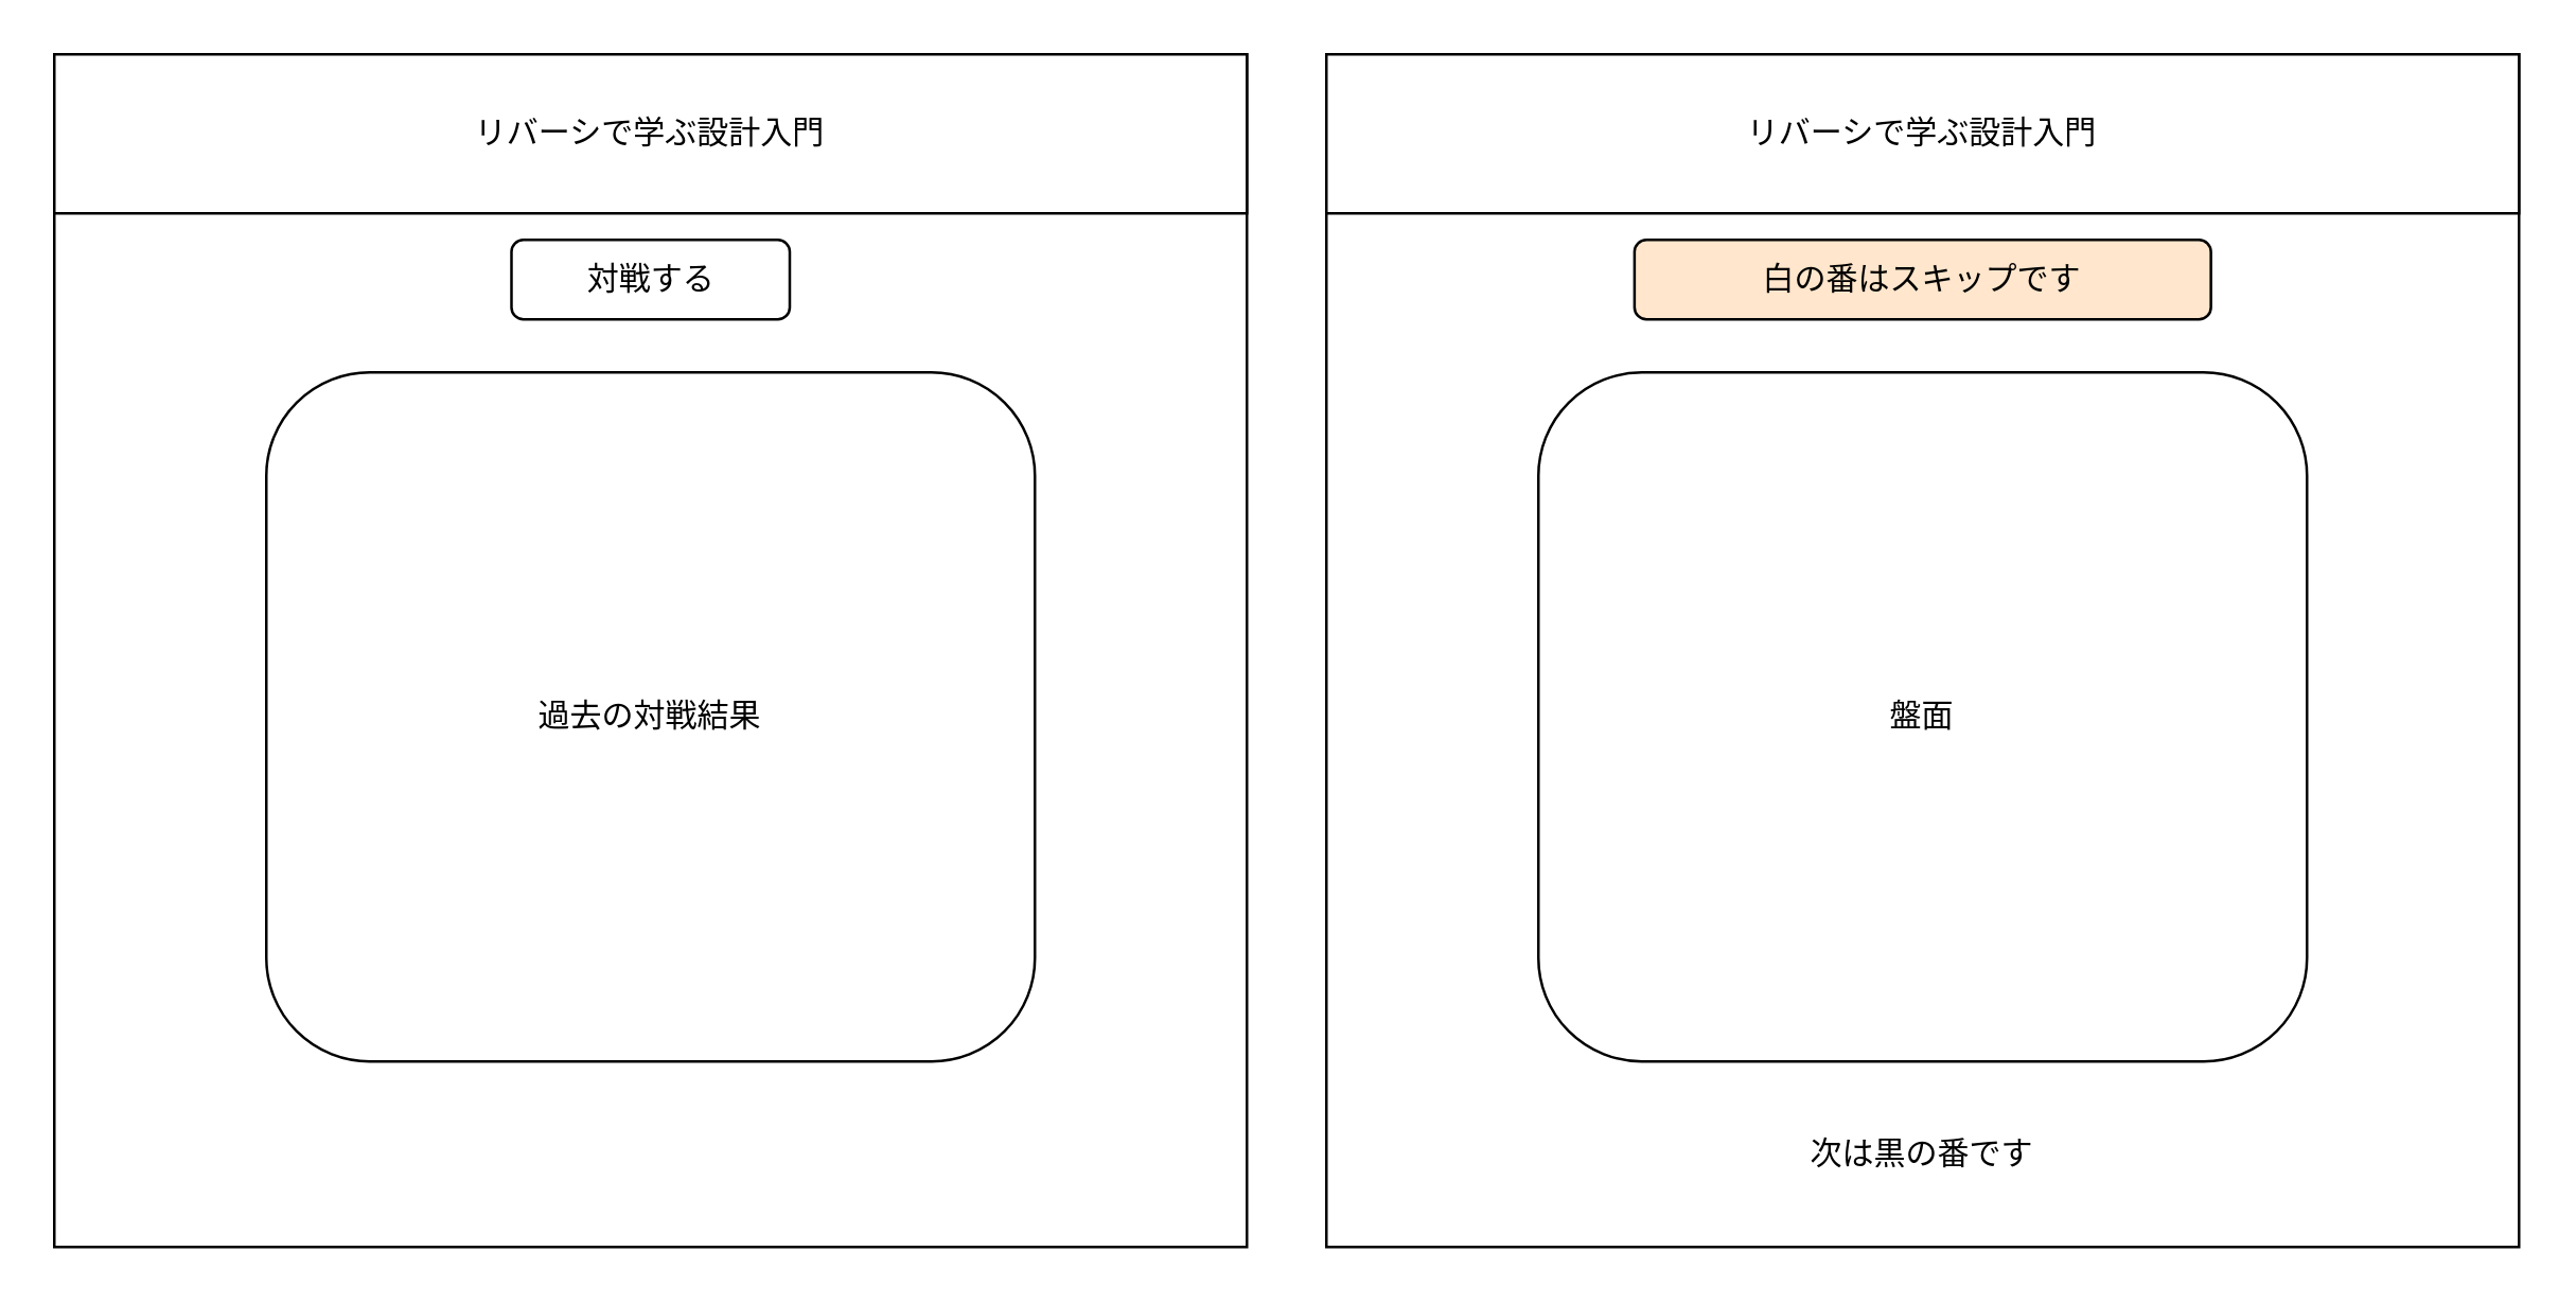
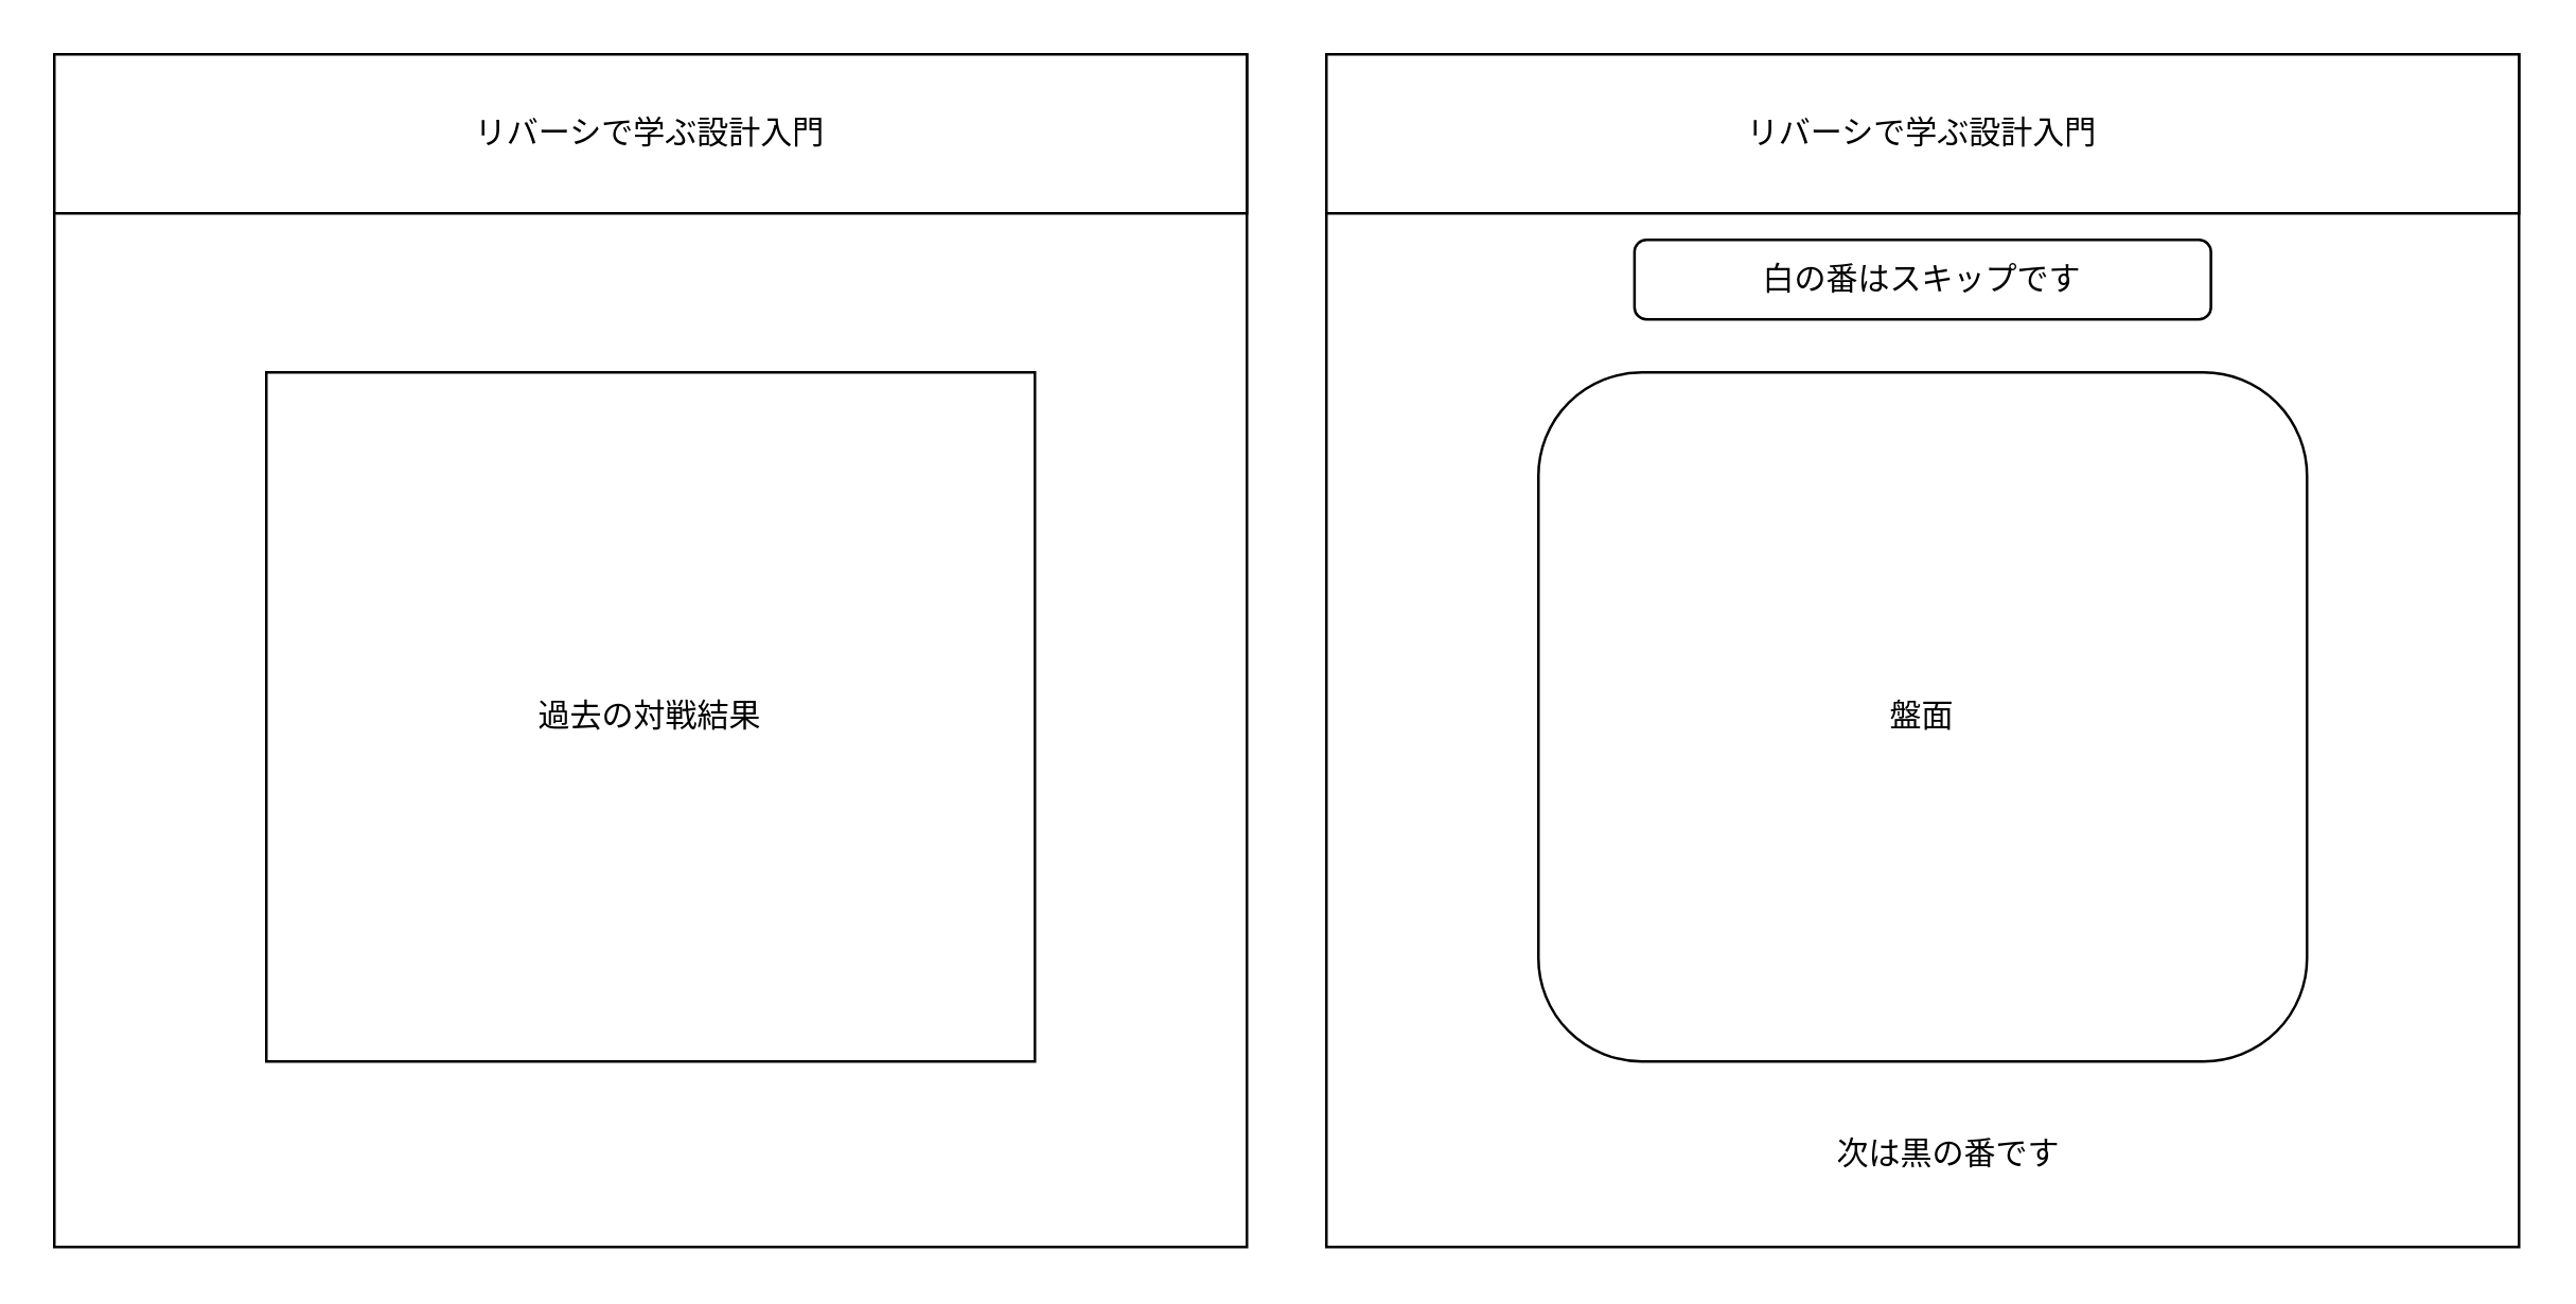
- <mxCell id="4" value="対戦する" style="rounded=1;whiteSpace=wrap;html=1;" vertex="1" parent="1"><mxGeometry x="192.5" y="90" width="105" height="30" as="geometry" /></mxCell>
- <mxCell id="8" value="白の番はスキップです" style="rounded=1;whiteSpace=wrap;html=1;fillColor=#ffe6cc;" vertex="1" parent="1"><mxGeometry x="616.25" y="90" width="217.5" height="30" as="geometry" /></mxCell>
+ <mxCell id="8" value="白の番はスキップです" style="rounded=1;whiteSpace=wrap;html=1;" vertex="1" parent="1"><mxGeometry x="616.25" y="90" width="217.5" height="30" as="geometry" /></mxCell>
- <mxCell id="5" value="過去の対戦結果" style="whiteSpace=wrap;html=1;rounded=1;" vertex="1" parent="1"><mxGeometry x="100" y="140" width="290" height="260" as="geometry" /></mxCell>
+ <mxCell id="5" value="過去の対戦結果" style="rounded=0;whiteSpace=wrap;html=1;" vertex="1" parent="1"><mxGeometry x="100" y="140" width="290" height="260" as="geometry" /></mxCell>
- <mxCell id="10" value="次は黒の番です" style="rounded=1;whiteSpace=wrap;html=1;strokeColor=none;" vertex="1" parent="1"><mxGeometry x="616.25" y="420" width="217.5" height="30" as="geometry" /></mxCell>
+ <mxCell id="10" value="次は黒の番です" style="rounded=1;whiteSpace=wrap;html=1;strokeColor=none;" vertex="1" parent="1"><mxGeometry x="626.25" y="420" width="217.5" height="30" as="geometry" /></mxCell>
